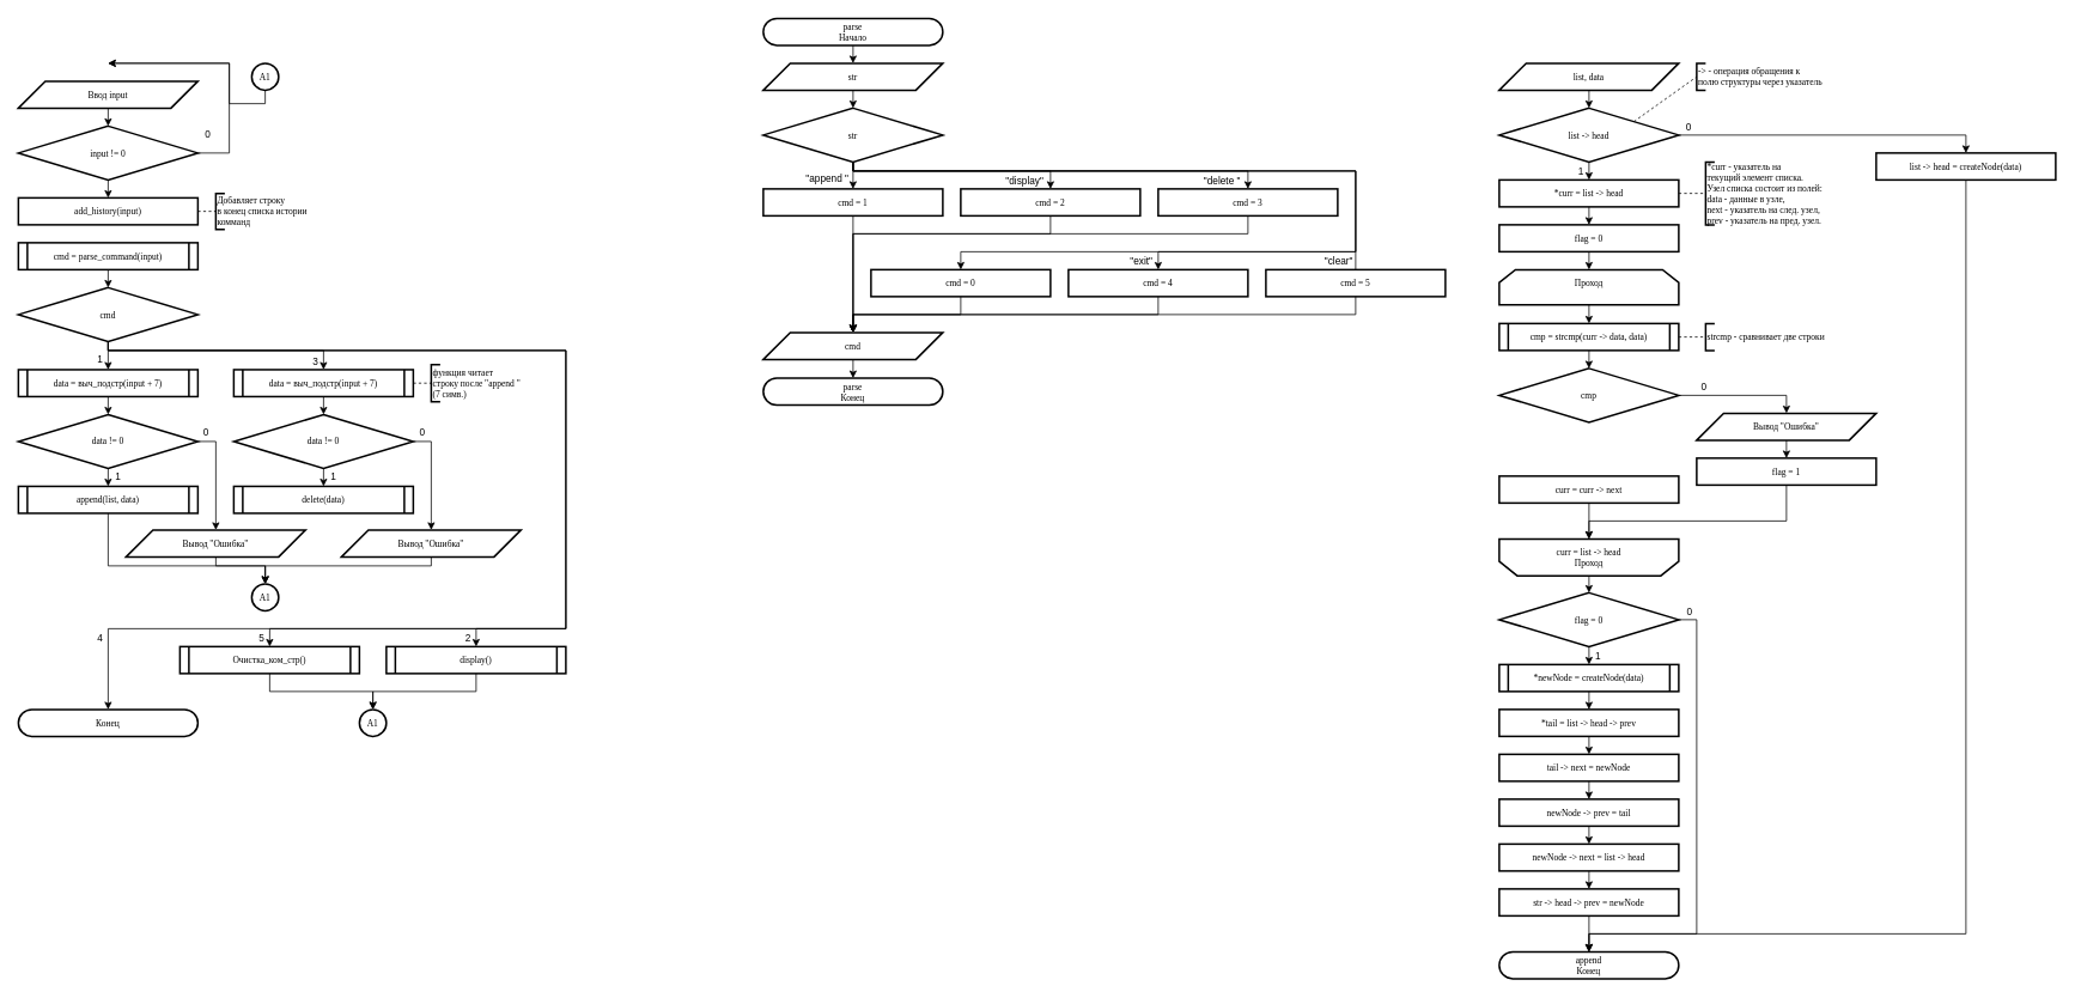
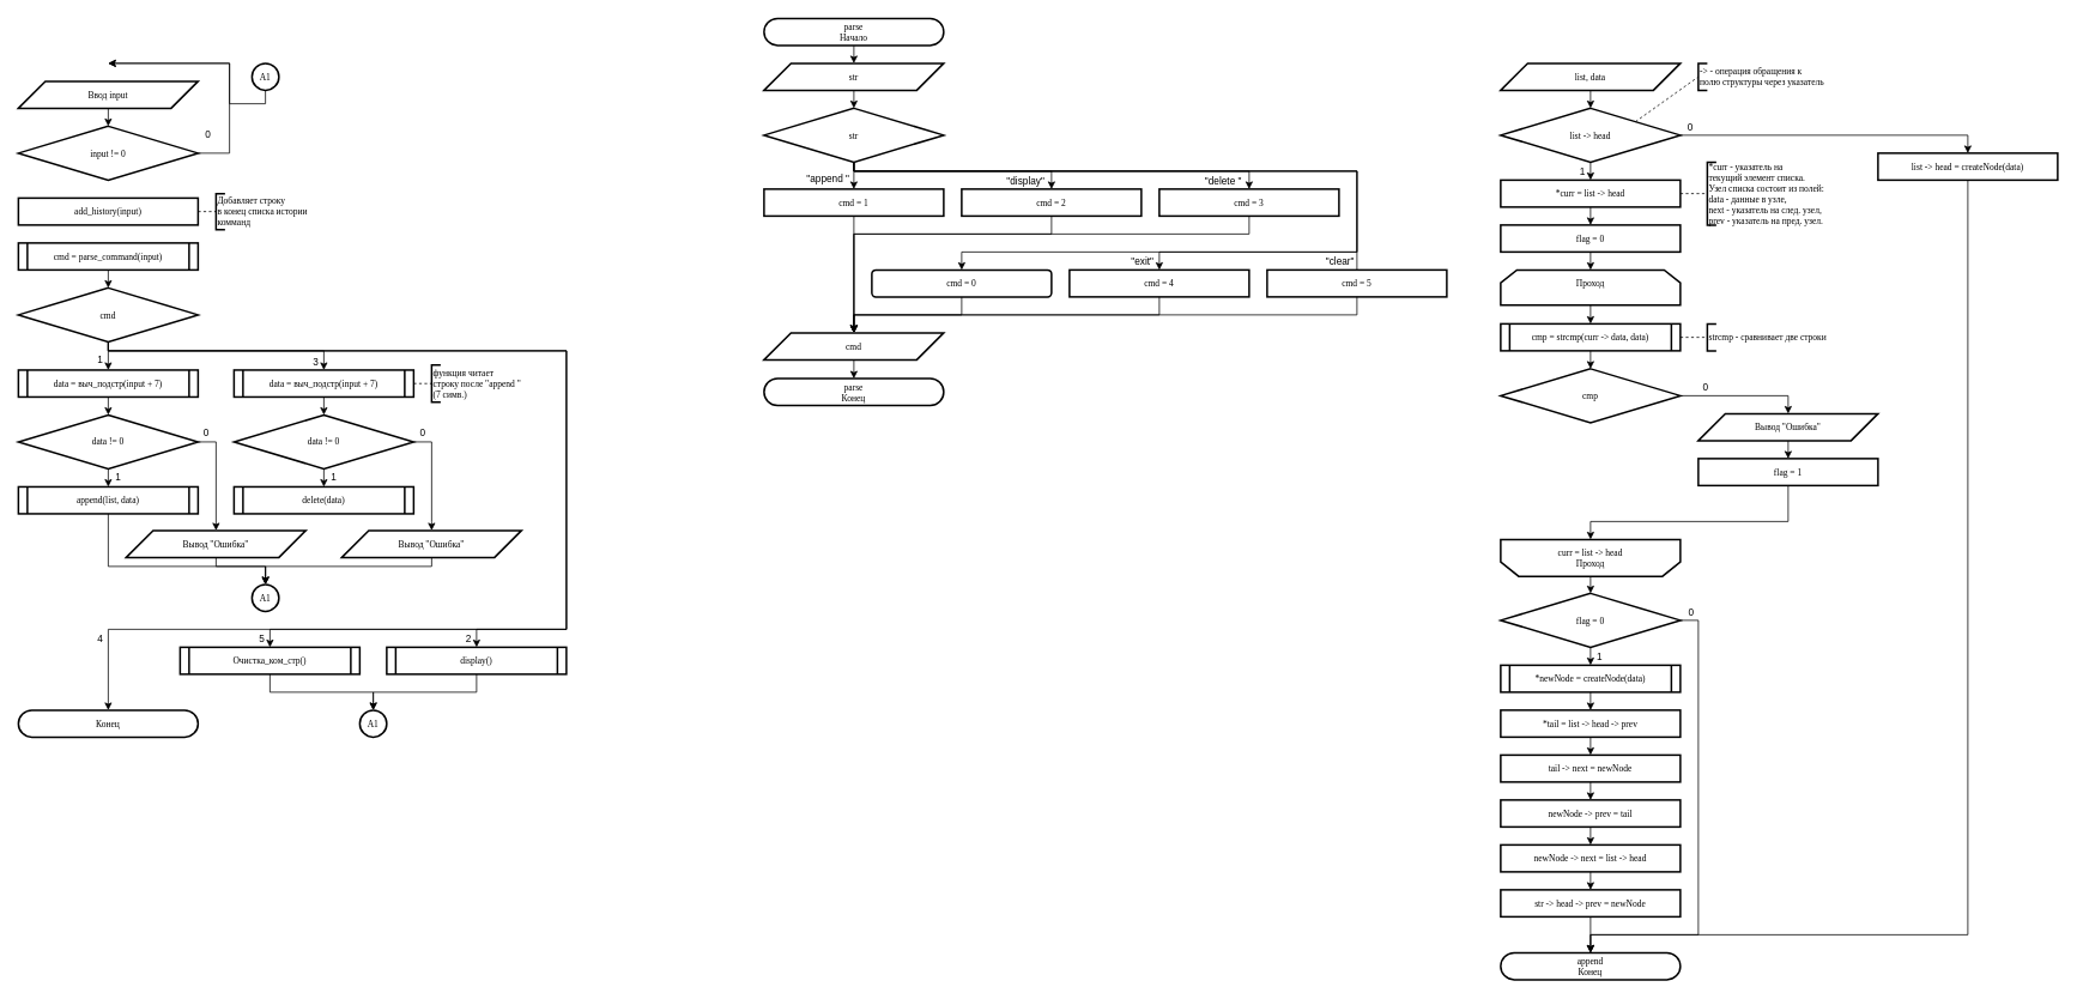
- <mxCell id="7" style="edgeStyle=none;html=1;exitX=0.5;exitY=1;exitDx=0;exitDy=0;entryX=0.5;entryY=0;entryDx=0;entryDy=0;fontColor=#000000;" parent="1" source="8" target="20" edge="1"><mxGeometry relative="1" as="geometry" /></mxCell>
- <mxCell id="82" value="&lt;div&gt;cmd = 0&lt;/div&gt;" style="rounded=0;whiteSpace=wrap;html=1;strokeWidth=2;fontFamily=JetBrainsMono Nerd Font;fontSize=10;" vertex="1" parent="1"><mxGeometry x="970" y="300" width="200" height="30" as="geometry" /></mxCell>
+ <mxCell id="82" value="&lt;div&gt;cmd = 0&lt;/div&gt;" style="whiteSpace=wrap;html=1;strokeWidth=2;fontFamily=JetBrainsMono Nerd Font;fontSize=10;rounded=1;" vertex="1" parent="1"><mxGeometry x="970" y="300" width="200" height="30" as="geometry" /></mxCell>
- <mxCell id="117" value="curr = curr -&amp;gt; next" style="rounded=0;whiteSpace=wrap;html=1;strokeWidth=2;fontFamily=JetBrainsMono Nerd Font;fontSize=10;" vertex="1" parent="1"><mxGeometry x="1670" y="530" width="200" height="30" as="geometry" /></mxCell>
- <mxCell id="116" style="edgeStyle=none;html=1;exitX=0.5;exitY=1;exitDx=0;exitDy=0;entryX=0.5;entryY=1;entryDx=0;entryDy=0;" edge="1" parent="1" source="117" target="102"><mxGeometry relative="1" as="geometry" /></mxCell>
